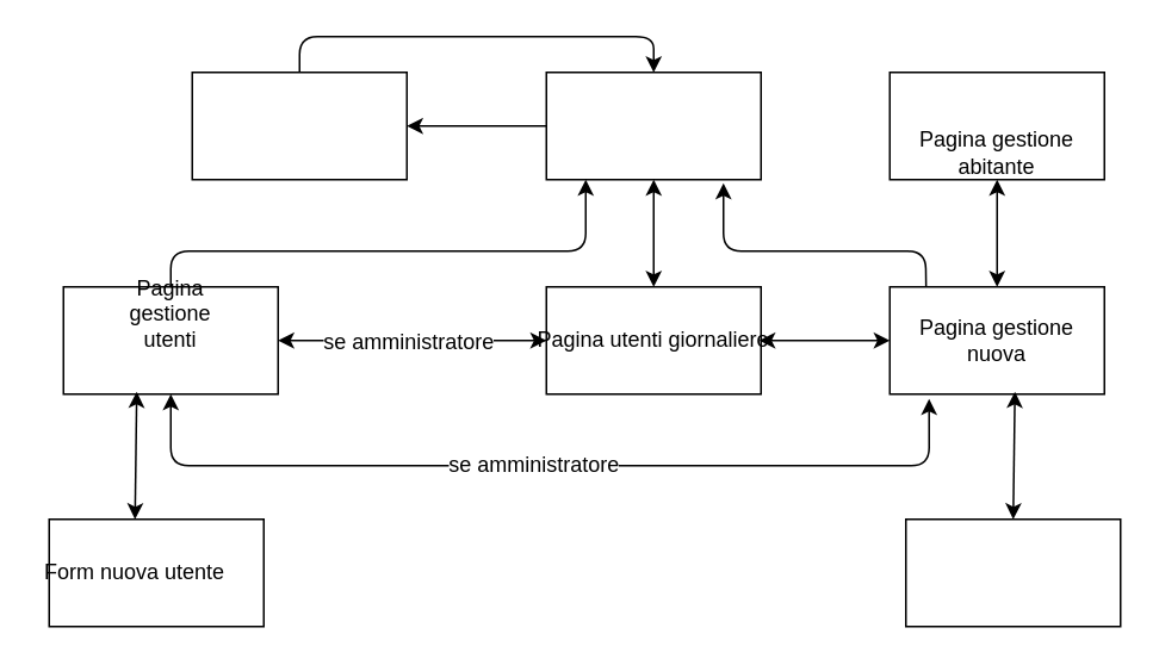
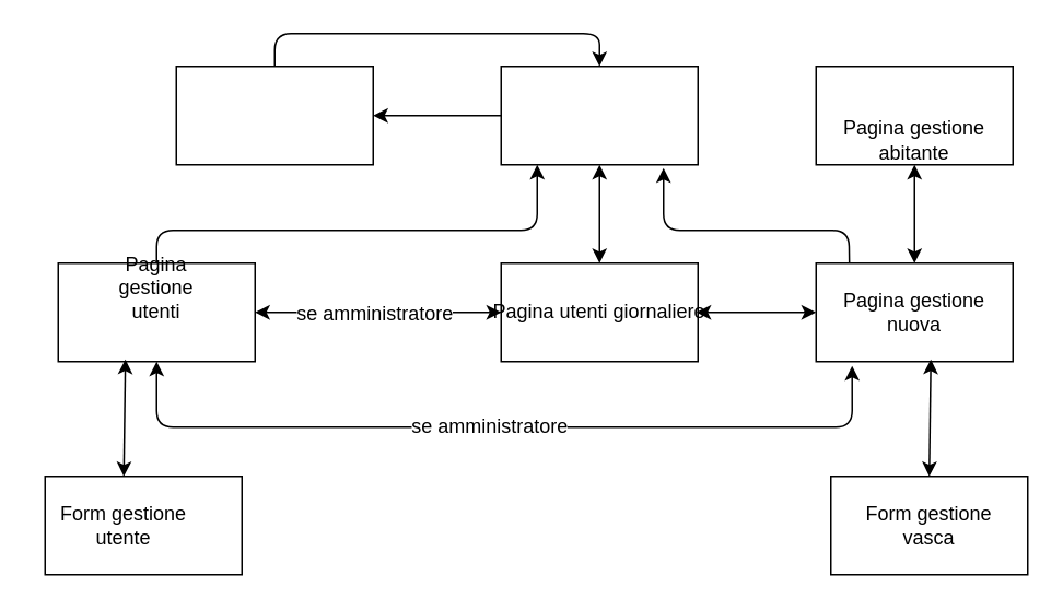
- <mxCell id="27" value="Form nuova utente" style="text;html=1;strokeColor=none;fillColor=none;align=center;verticalAlign=middle;whiteSpace=wrap;rounded=0;" vertex="1" parent="1"><mxGeometry x="20" y="310" width="110" height="20" as="geometry" /></mxCell>
+ <mxCell id="27" value="Form gestione utente" style="text;html=1;strokeColor=none;fillColor=none;align=center;verticalAlign=middle;whiteSpace=wrap;rounded=0;" vertex="1" parent="1"><mxGeometry x="20" y="310" width="110" height="20" as="geometry" /></mxCell>
+ <mxCell id="24" value="Form gestione vasca" style="text;html=1;strokeColor=none;fillColor=none;align=center;verticalAlign=middle;whiteSpace=wrap;rounded=0;" vertex="1" parent="1"><mxGeometry x="511" y="310" width="110" height="20" as="geometry" /></mxCell>
